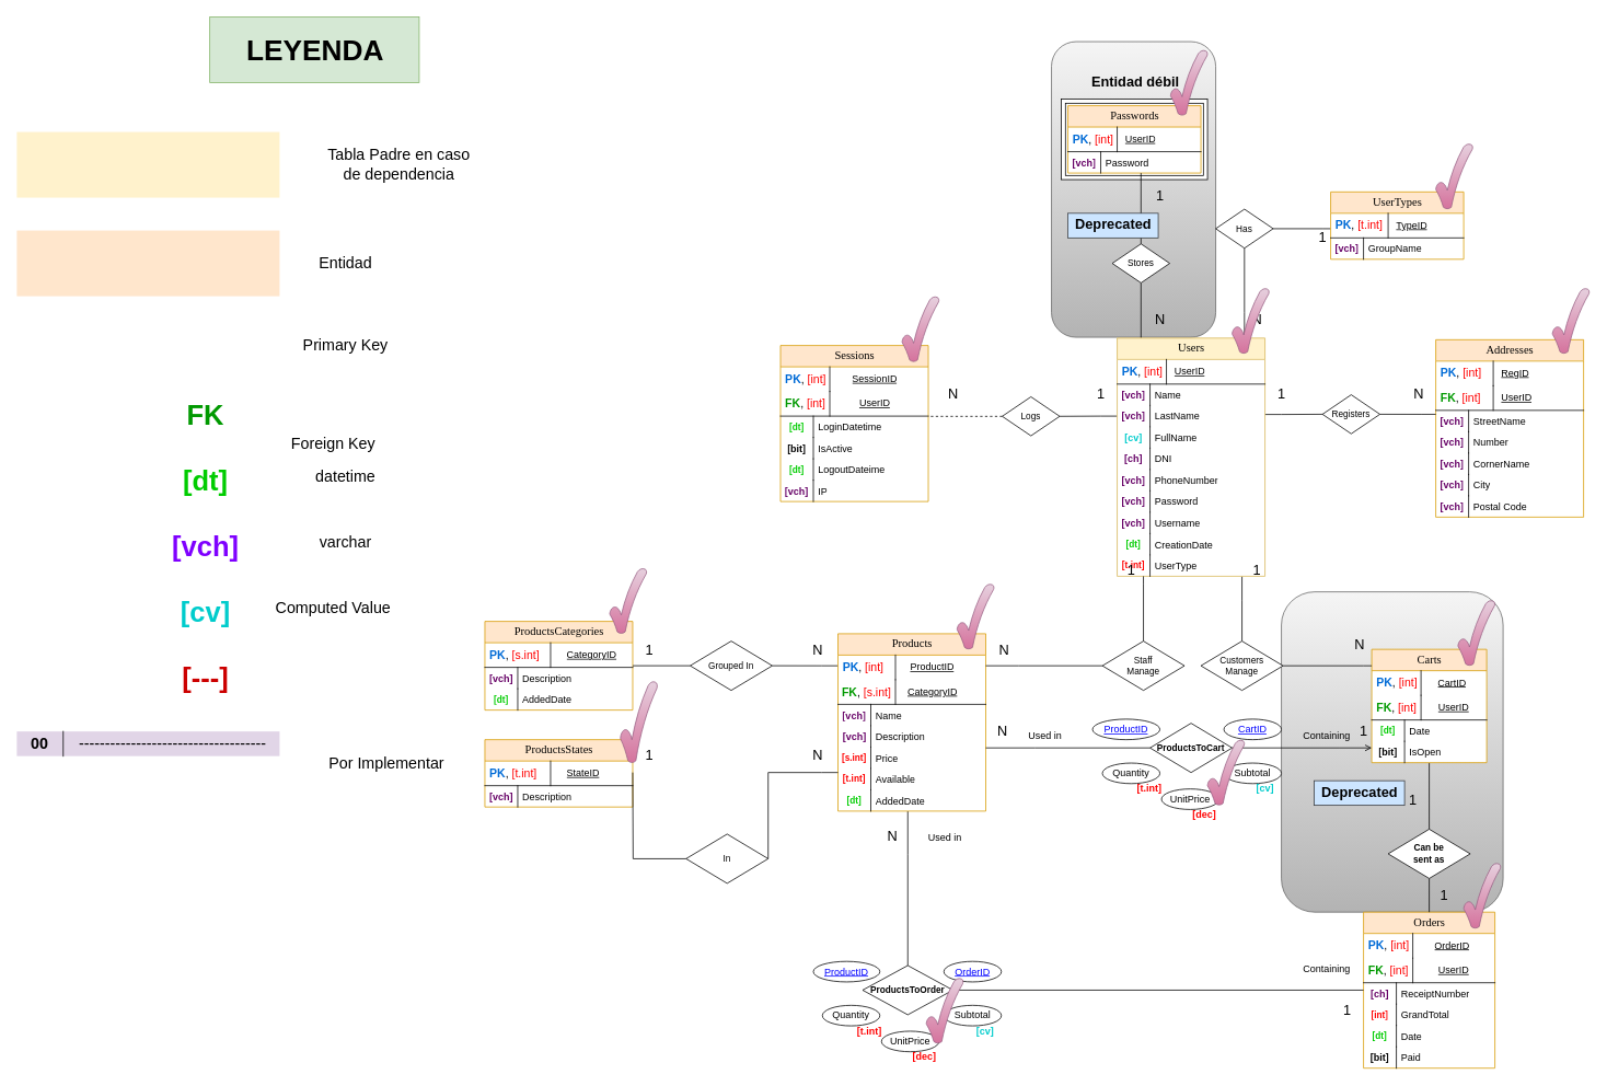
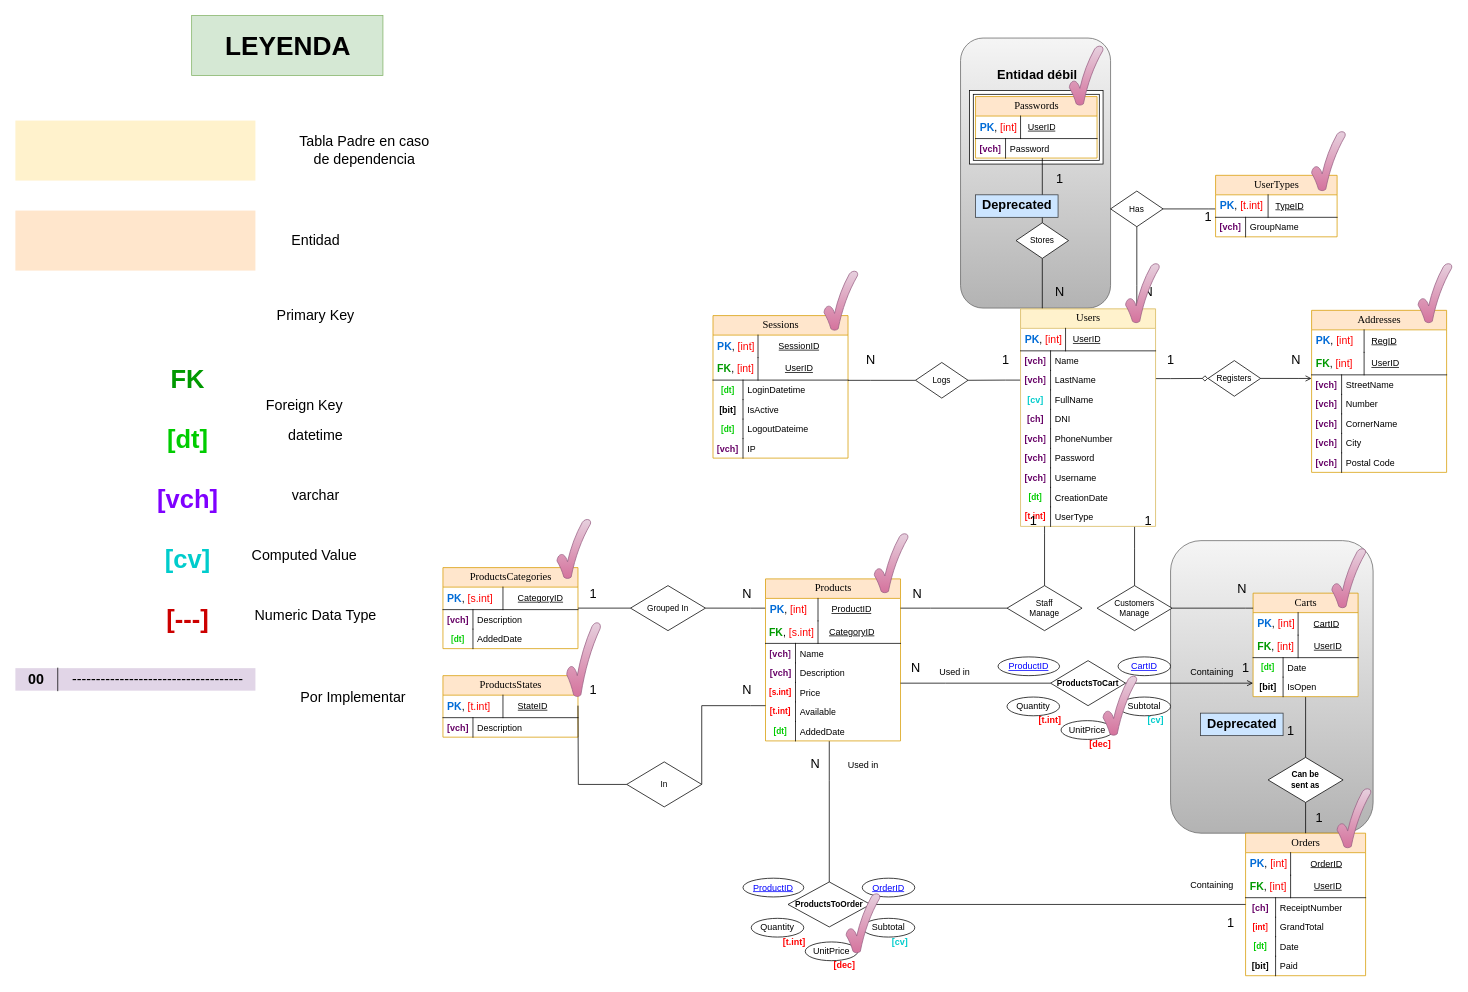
- <mxCell id="9" style="edgeStyle=orthogonalEdgeStyle;rounded=0;orthogonalLoop=1;jettySize=auto;html=1;entryX=0;entryY=0.5;entryDx=0;entryDy=0;fontSize=17;fontColor=#000000;endArrow=none;endFill=0;" parent="1" source="14" target="133" edge="1"><mxGeometry relative="1" as="geometry"><Array as="points"><mxPoint x="1560" y="504" /><mxPoint x="1560" y="504" /></Array></mxGeometry></mxCell>
+ <mxCell id="9" style="edgeStyle=orthogonalEdgeStyle;rounded=0;orthogonalLoop=1;jettySize=auto;html=1;entryX=0;entryY=0.5;entryDx=0;entryDy=0;fontSize=17;fontColor=#000000;endArrow=diamond;endFill=0;" parent="1" source="14" target="133" edge="1"><mxGeometry relative="1" as="geometry"><Array as="points"><mxPoint x="1560" y="504" /><mxPoint x="1560" y="504" /></Array></mxGeometry></mxCell>
- <mxCell id="134" style="edgeStyle=orthogonalEdgeStyle;rounded=0;orthogonalLoop=1;jettySize=auto;html=1;exitX=1;exitY=0.5;exitDx=0;exitDy=0;fontSize=17;fontColor=#000000;endArrow=none;endFill=0;" parent="1" source="133" target="103" edge="1"><mxGeometry relative="1" as="geometry"><Array as="points"><mxPoint x="1730" y="504" /><mxPoint x="1730" y="504" /></Array></mxGeometry></mxCell>
+ <mxCell id="134" style="edgeStyle=orthogonalEdgeStyle;rounded=0;orthogonalLoop=1;jettySize=auto;html=1;exitX=1;exitY=0.5;exitDx=0;exitDy=0;fontSize=17;fontColor=#000000;endArrow=open;endFill=0;" parent="1" source="133" target="103" edge="1"><mxGeometry relative="1" as="geometry"><Array as="points"><mxPoint x="1730" y="504" /><mxPoint x="1730" y="504" /></Array></mxGeometry></mxCell>
- <mxCell id="131" style="edgeStyle=orthogonalEdgeStyle;rounded=0;orthogonalLoop=1;jettySize=auto;html=1;fontSize=17;fontColor=#000000;endArrow=none;endFill=0;dashed=1;" parent="1" source="132" target="118" edge="1"><mxGeometry relative="1" as="geometry"><Array as="points"><mxPoint x="1160" y="506" /><mxPoint x="1160" y="506" /></Array></mxGeometry></mxCell>
+ <mxCell id="131" style="edgeStyle=orthogonalEdgeStyle;rounded=0;orthogonalLoop=1;jettySize=auto;html=1;fontSize=17;fontColor=#000000;endArrow=none;endFill=0;" parent="1" source="132" target="118" edge="1"><mxGeometry relative="1" as="geometry"><Array as="points"><mxPoint x="1160" y="506" /><mxPoint x="1160" y="506" /></Array></mxGeometry></mxCell>
+ <mxCell id="82" value="Numeric Data Type" style="text;html=1;align=center;verticalAlign=middle;resizable=0;points=[];autosize=1;strokeColor=none;fontSize=19;" parent="1" vertex="1"><mxGeometry x="330" y="805" width="180" height="30" as="geometry" /></mxCell>
